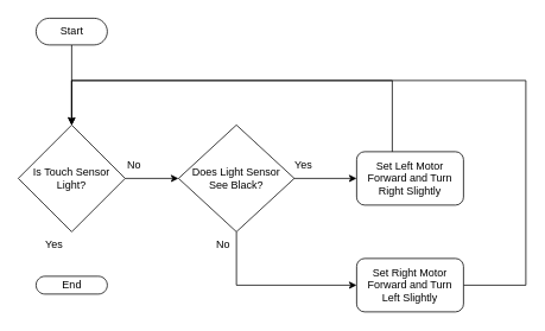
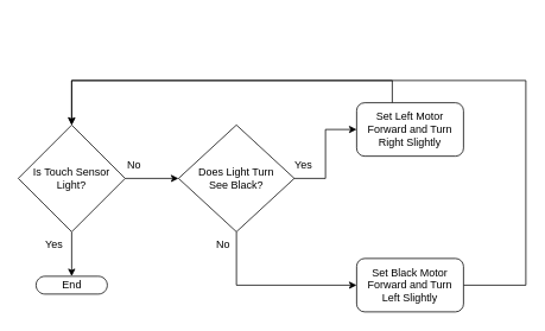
- <mxCell id="3" value="Start" style="html=1;dashed=0;whitespace=wrap;shape=mxgraph.dfd.start" vertex="1" parent="1"><mxGeometry x="40" y="20" width="80" height="30" as="geometry" /></mxCell>
- <mxCell id="2" value="" style="edgeStyle=orthogonalEdgeStyle;rounded=0;orthogonalLoop=1;jettySize=auto;html=1;" edge="1" parent="1" source="3" target="6"><mxGeometry relative="1" as="geometry" /></mxCell>
- <mxCell id="11" value="Does Light Sensor&lt;br&gt;See Black?" style="rhombus;whiteSpace=wrap;html=1;" vertex="1" parent="1"><mxGeometry x="200" y="140" width="130" height="120" as="geometry" /></mxCell>
+ <mxCell id="11" value="Does Light Turn&lt;br&gt;See Black?" style="rhombus;whiteSpace=wrap;html=1;" vertex="1" parent="1"><mxGeometry x="200" y="140" width="130" height="120" as="geometry" /></mxCell>
- <mxCell id="13" value="Set Left Motor Forward and Turn Right Slightly" style="rounded=1;whiteSpace=wrap;html=1;" vertex="1" parent="1"><mxGeometry x="400" y="170" width="120" height="60" as="geometry" /></mxCell>
+ <mxCell id="13" value="Set Left Motor Forward and Turn Right Slightly" style="rounded=1;whiteSpace=wrap;html=1;" vertex="1" parent="1"><mxGeometry x="400" y="115" width="120" height="60" as="geometry" /></mxCell>
+ <mxCell id="4" value="" style="edgeStyle=orthogonalEdgeStyle;rounded=0;orthogonalLoop=1;jettySize=auto;html=1;" edge="1" parent="1" source="6" target="7"><mxGeometry relative="1" as="geometry" /></mxCell>
- <mxCell id="16" value="Set Right Motor Forward and Turn Left Slightly" style="rounded=1;whiteSpace=wrap;html=1;" vertex="1" parent="1"><mxGeometry x="400" y="290" width="120" height="60" as="geometry" /></mxCell>
+ <mxCell id="16" value="Set Black Motor Forward and Turn Left Slightly" style="rounded=1;whiteSpace=wrap;html=1;" vertex="1" parent="1"><mxGeometry x="400" y="290" width="120" height="60" as="geometry" /></mxCell>
